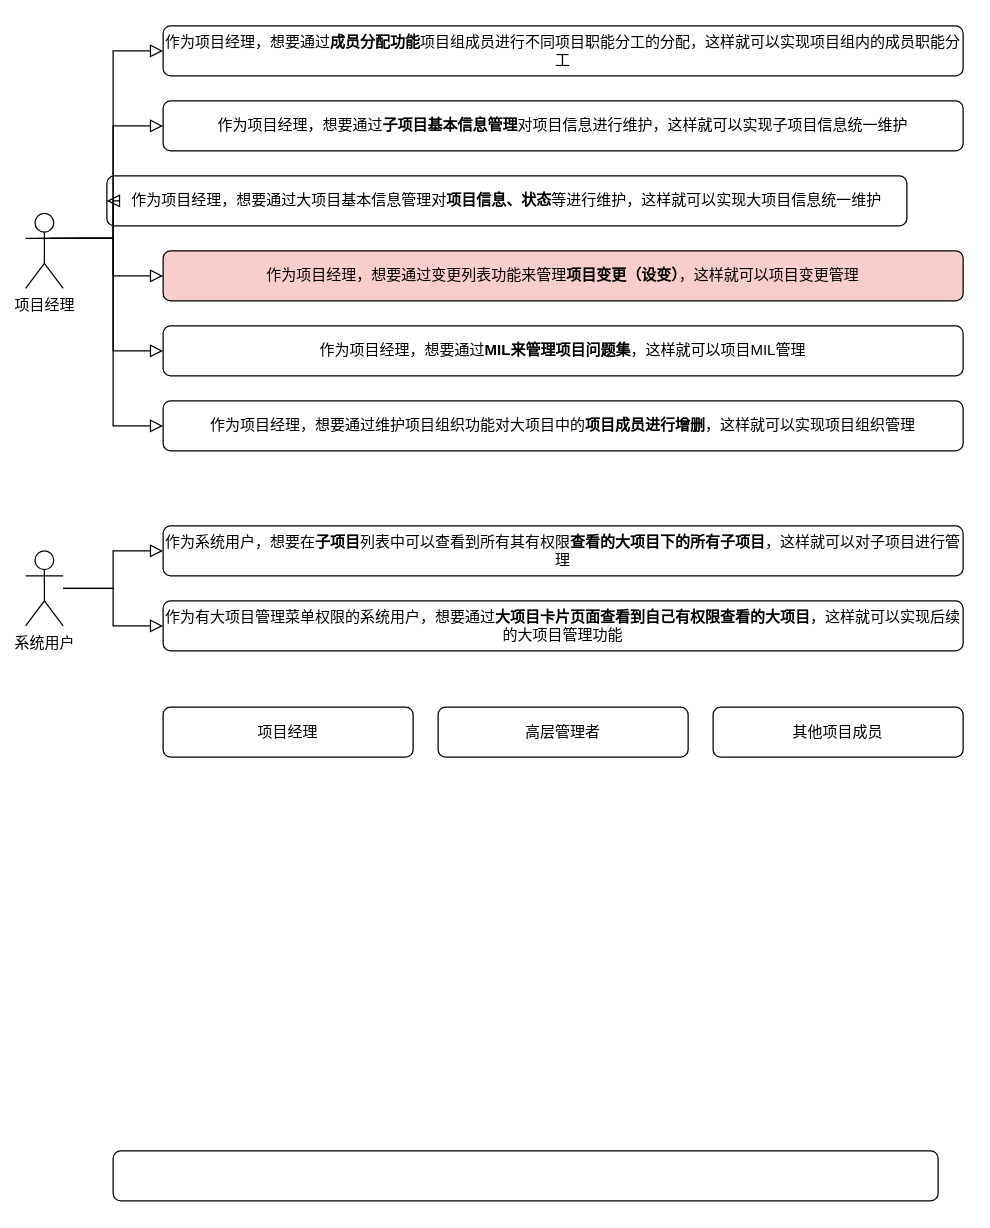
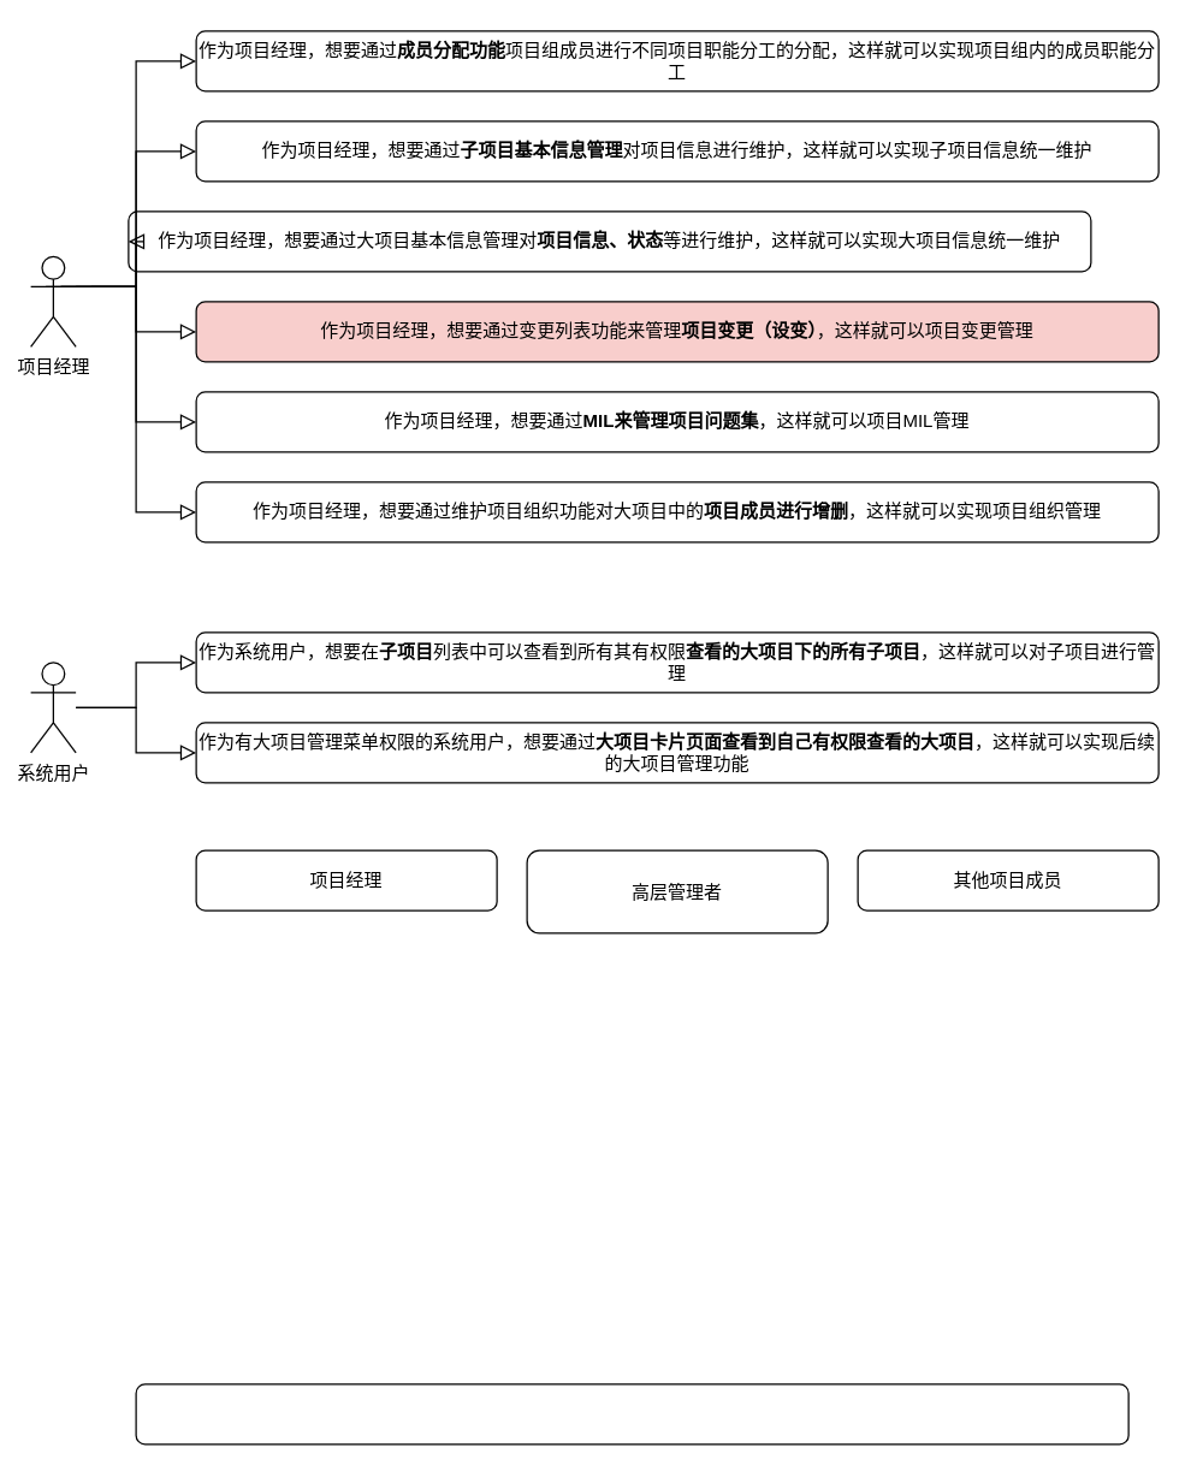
- <mxCell id="12" value="高层管理者" style="rounded=1;whiteSpace=wrap;html=1;fontSize=12;glass=0;strokeWidth=1;shadow=0;" vertex="1" parent="1"><mxGeometry x="350" y="565" width="200" height="40" as="geometry" /></mxCell>
+ <mxCell id="12" value="高层管理者" style="rounded=1;whiteSpace=wrap;html=1;fontSize=12;glass=0;strokeWidth=1;shadow=0;" vertex="1" parent="1"><mxGeometry x="350" y="565" width="200" height="55" as="geometry" /></mxCell>
